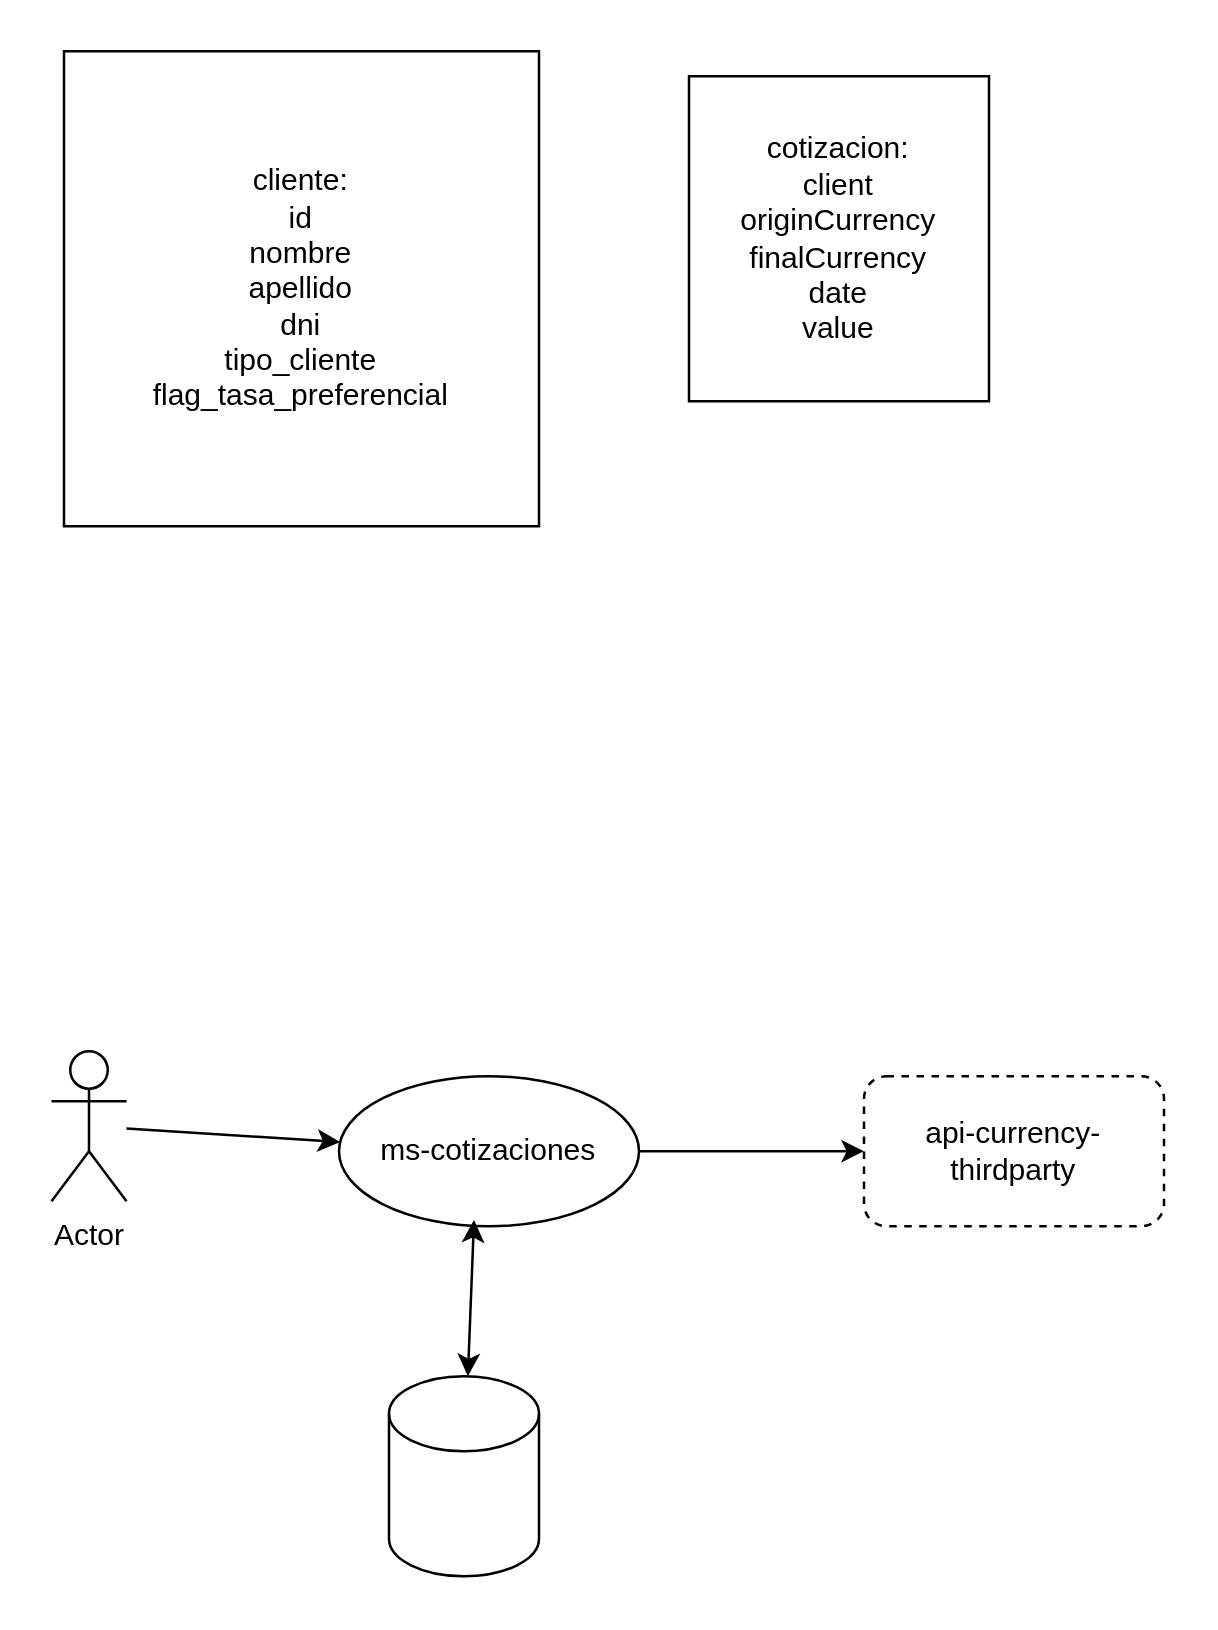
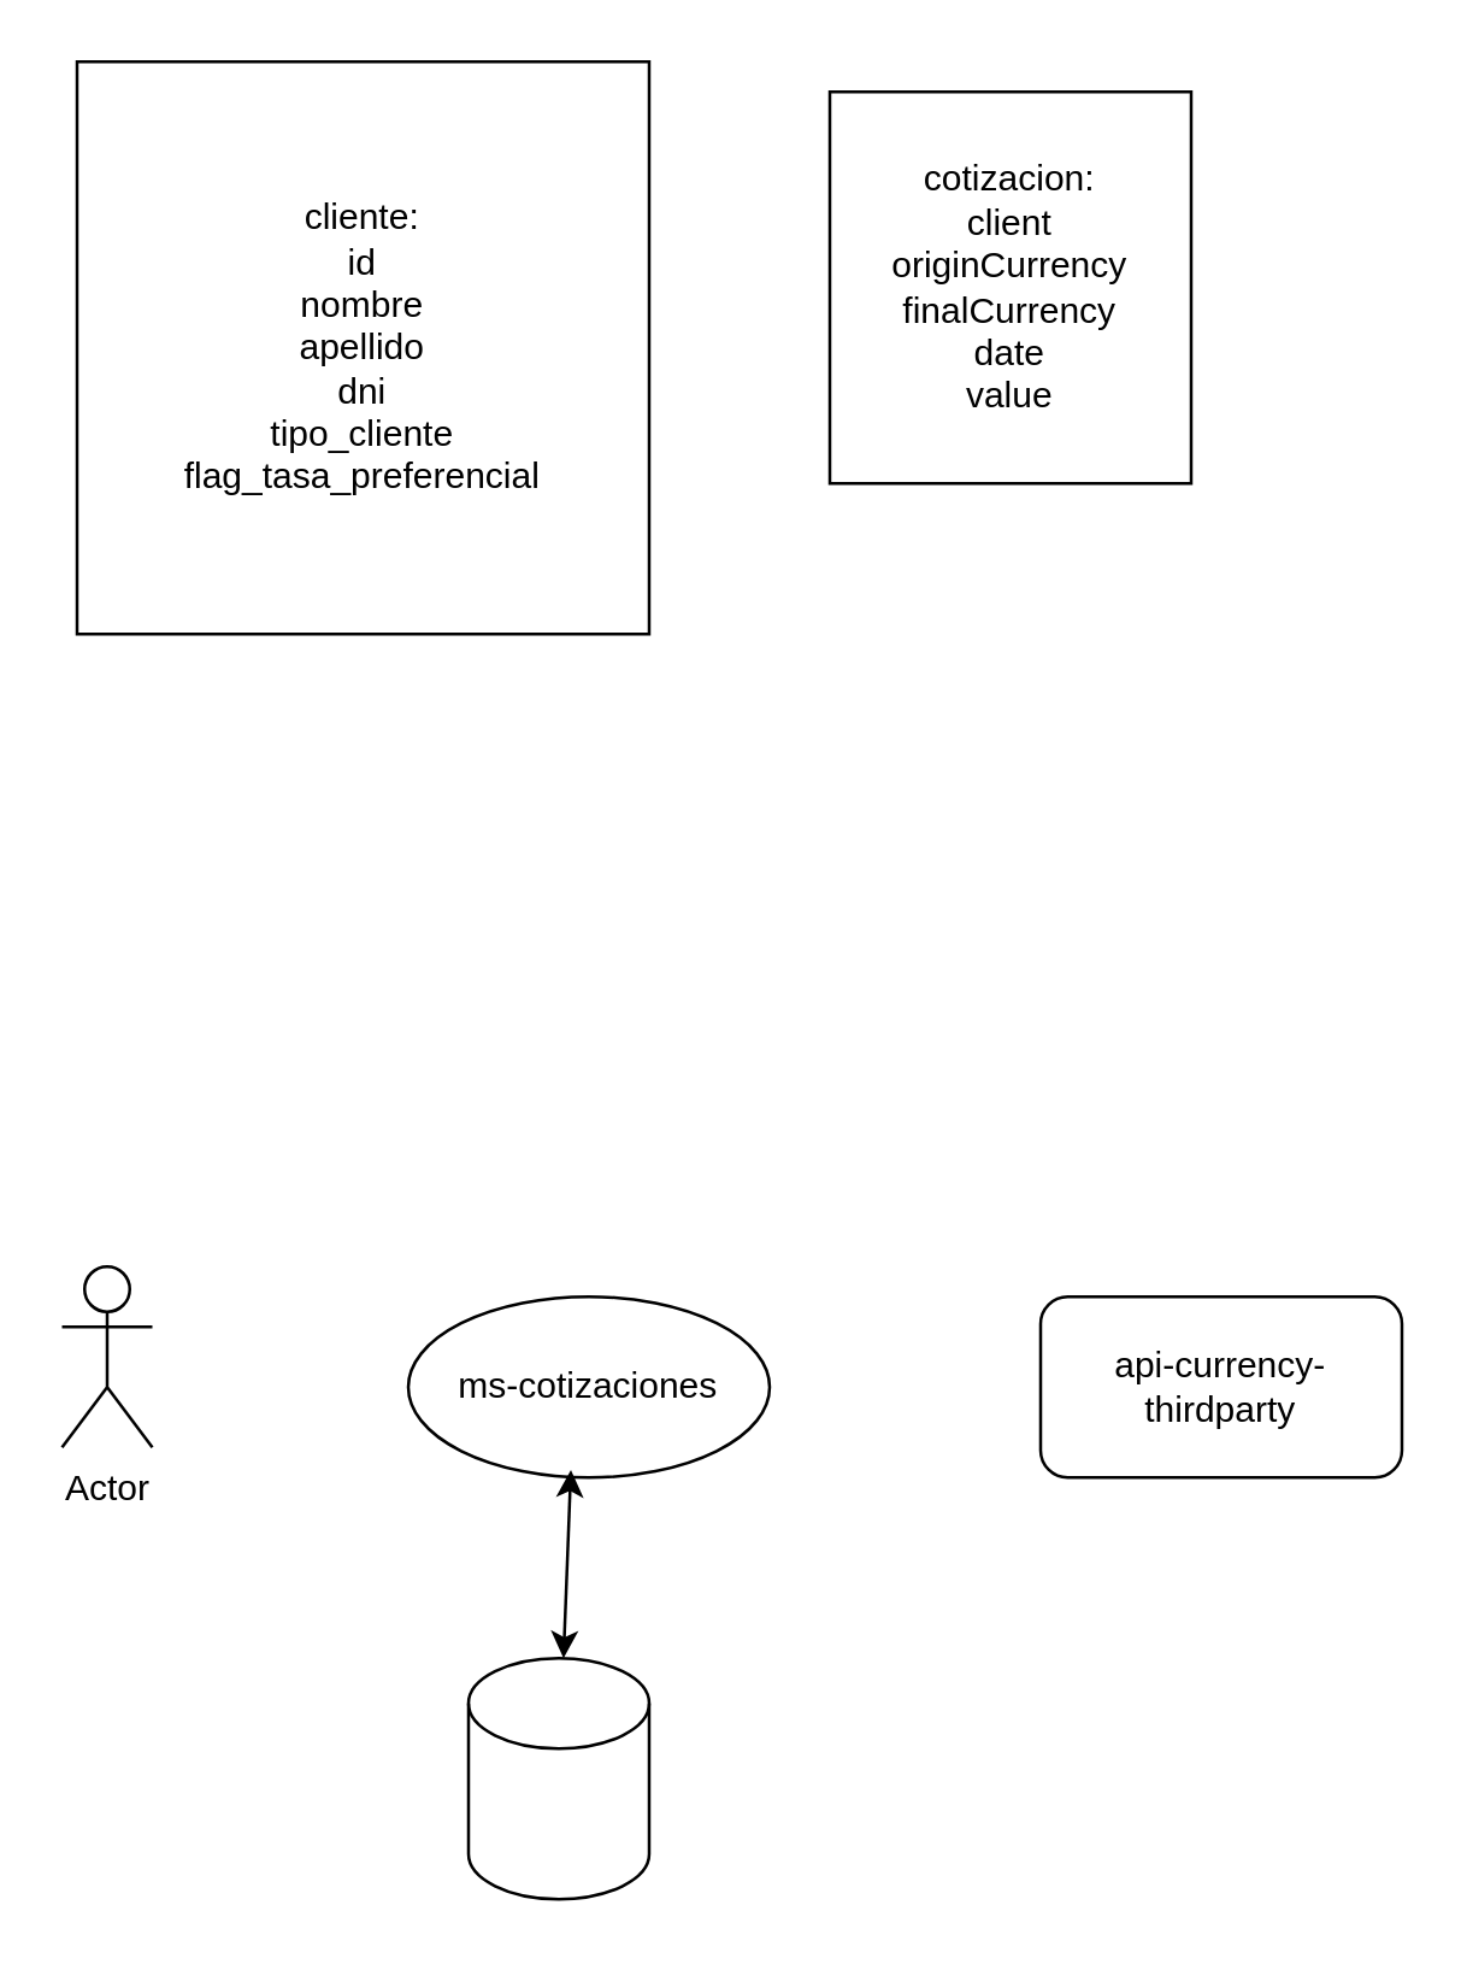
- <mxCell id="4" style="edgeStyle=none;html=1;" edge="1" parent="1" source="5" target="7"><mxGeometry relative="1" as="geometry" /></mxCell>
- <mxCell id="6" style="edgeStyle=none;html=1;entryX=0;entryY=0.5;entryDx=0;entryDy=0;" edge="1" parent="1" source="7" target="8"><mxGeometry relative="1" as="geometry" /></mxCell>
- <mxCell id="8" value="api-currency-thirdparty" style="rounded=1;whiteSpace=wrap;html=1;dashed=1;" vertex="1" parent="1"><mxGeometry x="345" y="430" width="120" height="60" as="geometry" /></mxCell>
+ <mxCell id="8" value="api-currency-thirdparty" style="rounded=1;whiteSpace=wrap;html=1;" vertex="1" parent="1"><mxGeometry x="345" y="430" width="120" height="60" as="geometry" /></mxCell>
